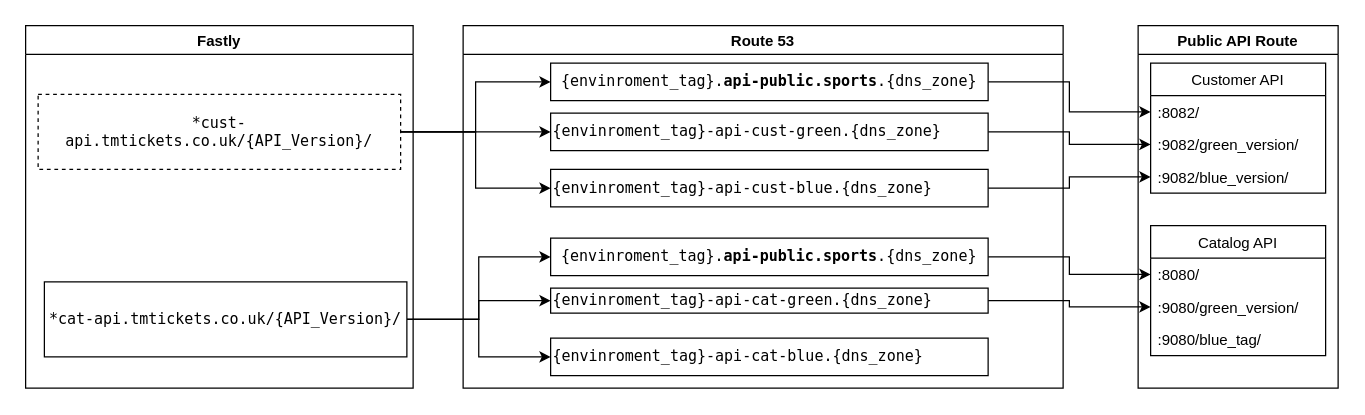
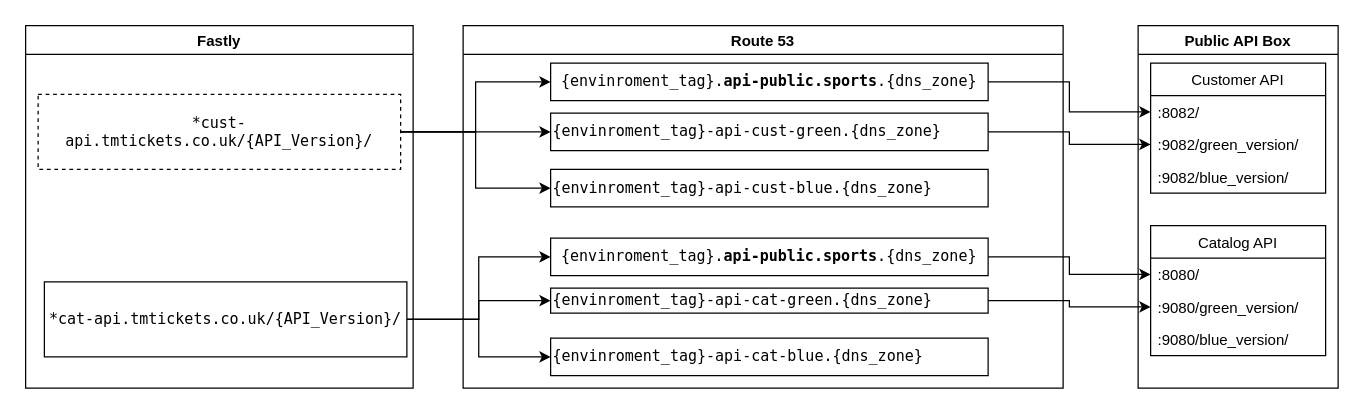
- <mxCell id="4" value="Public API Route" style="swimlane;" vertex="1" parent="1"><mxGeometry x="910" y="20" width="160" height="290" as="geometry" /></mxCell>
+ <mxCell id="4" value="Public API Box" style="swimlane;" vertex="1" parent="1"><mxGeometry x="910" y="20" width="160" height="290" as="geometry" /></mxCell>
- <mxCell id="15" style="edgeStyle=orthogonalEdgeStyle;rounded=0;orthogonalLoop=1;jettySize=auto;html=1;exitX=1;exitY=0.5;exitDx=0;exitDy=0;entryX=0;entryY=0.5;entryDx=0;entryDy=0;" edge="1" parent="1" source="26" target="8"><mxGeometry relative="1" as="geometry" /></mxCell>
- <mxCell id="12" value=":9080/blue_tag/" style="text;strokeColor=none;fillColor=none;align=left;verticalAlign=top;spacingLeft=4;spacingRight=4;overflow=hidden;rotatable=0;points=[[0,0.5],[1,0.5]];portConstraint=eastwest;" vertex="1" parent="9"><mxGeometry y="78" width="140" height="26" as="geometry" /></mxCell>
+ <mxCell id="12" value=":9080/blue_version/" style="text;strokeColor=none;fillColor=none;align=left;verticalAlign=top;spacingLeft=4;spacingRight=4;overflow=hidden;rotatable=0;points=[[0,0.5],[1,0.5]];portConstraint=eastwest;" vertex="1" parent="9"><mxGeometry y="78" width="140" height="26" as="geometry" /></mxCell>
